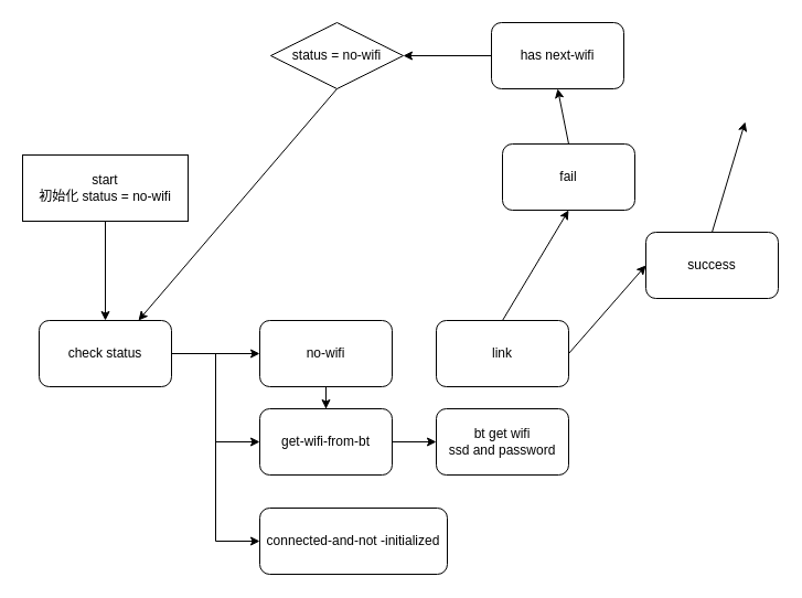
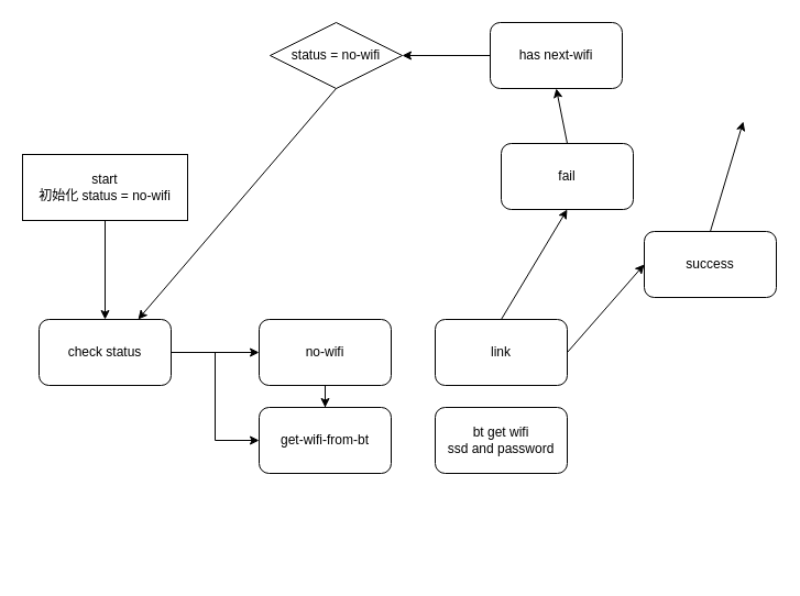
- <mxCell id="8" value="" style="edgeStyle=orthogonalEdgeStyle;rounded=0;orthogonalLoop=1;jettySize=auto;html=1;" edge="1" parent="1" source="9" target="11"><mxGeometry relative="1" as="geometry" /></mxCell>
- <mxCell id="24" value="" style="endArrow=classic;html=1;rounded=0;entryX=0;entryY=0.5;entryDx=0;entryDy=0;exitX=1;exitY=0.5;exitDx=0;exitDy=0;" edge="1" parent="1" source="5" target="23"><mxGeometry width="50" height="50" relative="1" as="geometry"><mxPoint x="120" y="490" as="sourcePoint" /><mxPoint x="170" y="440" as="targetPoint" /><Array as="points"><mxPoint x="195" y="320" /><mxPoint x="195" y="490" /></Array></mxGeometry></mxCell>
- <mxCell id="23" value="connected-and-not -initialized" style="rounded=1;whiteSpace=wrap;html=1;" vertex="1" parent="1"><mxGeometry x="235" y="460" width="170" height="60" as="geometry" /></mxCell>
